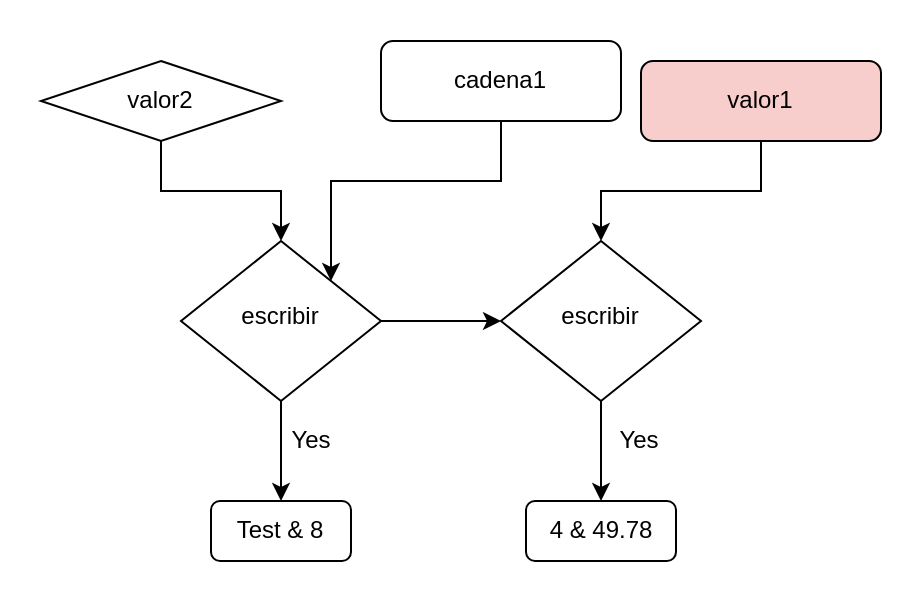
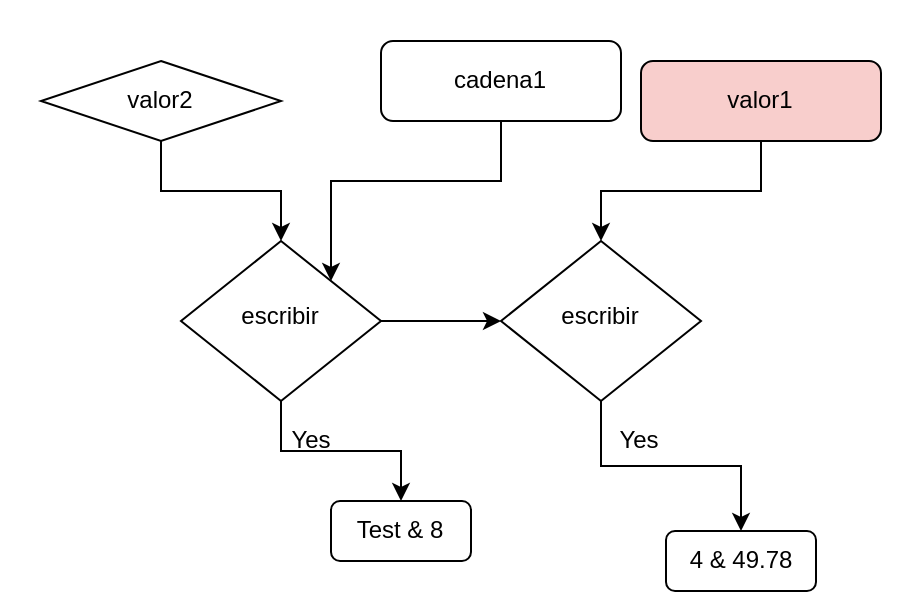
- <mxCell id="9" value="Test &amp;amp; 8" style="rounded=1;whiteSpace=wrap;html=1;fontSize=12;glass=0;strokeWidth=1;shadow=0;" vertex="1" parent="1"><mxGeometry x="105" y="250" width="70" height="30" as="geometry" /></mxCell>
+ <mxCell id="9" value="Test &amp;amp; 8" style="rounded=1;whiteSpace=wrap;html=1;fontSize=12;glass=0;strokeWidth=1;shadow=0;" vertex="1" parent="1"><mxGeometry x="165" y="250" width="70" height="30" as="geometry" /></mxCell>
- <mxCell id="10" value="4 &amp;amp; 49.78" style="rounded=1;whiteSpace=wrap;html=1;fontSize=12;glass=0;strokeWidth=1;shadow=0;" vertex="1" parent="1"><mxGeometry x="262.5" y="250" width="75" height="30" as="geometry" /></mxCell>
+ <mxCell id="10" value="4 &amp;amp; 49.78" style="rounded=1;whiteSpace=wrap;html=1;fontSize=12;glass=0;strokeWidth=1;shadow=0;" vertex="1" parent="1"><mxGeometry x="332.5" y="265" width="75" height="30" as="geometry" /></mxCell>
